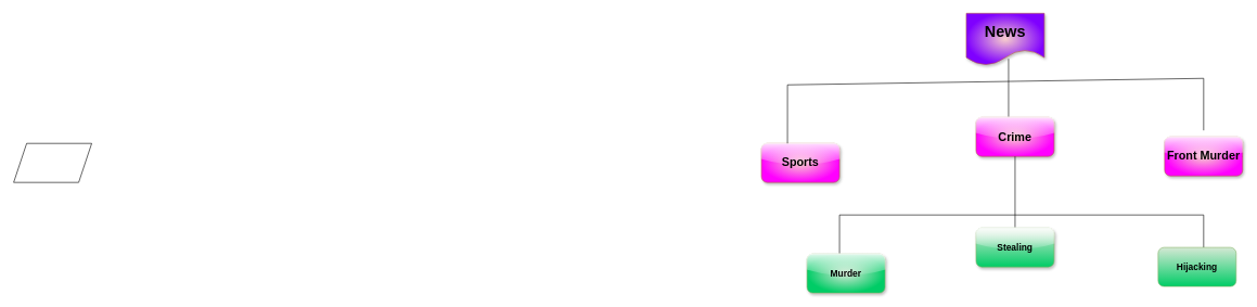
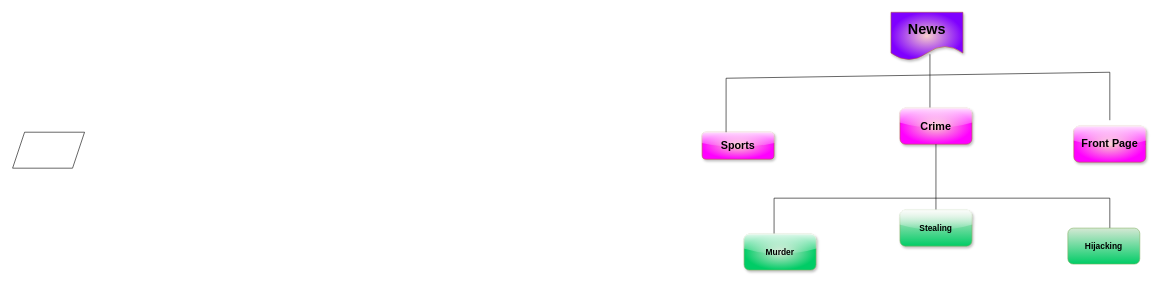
- <mxCell id="10" value="&lt;h2&gt;Front Murder&lt;/h2&gt;" style="rounded=1;whiteSpace=wrap;html=1;fillColor=#f8cecc;strokeColor=#b85450;gradientColor=#FF00FF;gradientDirection=radial;shadow=1;glass=1;" vertex="1" parent="1"><mxGeometry x="1790" y="210" width="120" height="60" as="geometry" /></mxCell>
+ <mxCell id="10" value="&lt;h2&gt;Front Page&lt;/h2&gt;" style="rounded=1;whiteSpace=wrap;html=1;fillColor=#f8cecc;strokeColor=#b85450;gradientColor=#FF00FF;gradientDirection=radial;shadow=1;glass=1;" vertex="1" parent="1"><mxGeometry x="1790" y="210" width="120" height="60" as="geometry" /></mxCell>
- <mxCell id="5" value="&lt;h2&gt;Sports&lt;/h2&gt;" style="rounded=1;whiteSpace=wrap;html=1;fillColor=#f8cecc;strokeColor=#b85450;gradientColor=#FF00FF;gradientDirection=radial;glass=1;shadow=1;" vertex="1" parent="1"><mxGeometry x="1170" y="220" width="120" height="60" as="geometry" /></mxCell>
+ <mxCell id="5" value="&lt;h2&gt;Sports&lt;/h2&gt;" style="rounded=1;whiteSpace=wrap;html=1;fillColor=#f8cecc;strokeColor=#b85450;gradientColor=#FF00FF;gradientDirection=radial;glass=1;shadow=1;" vertex="1" parent="1"><mxGeometry x="1170" y="220" width="120" height="45" as="geometry" /></mxCell>
